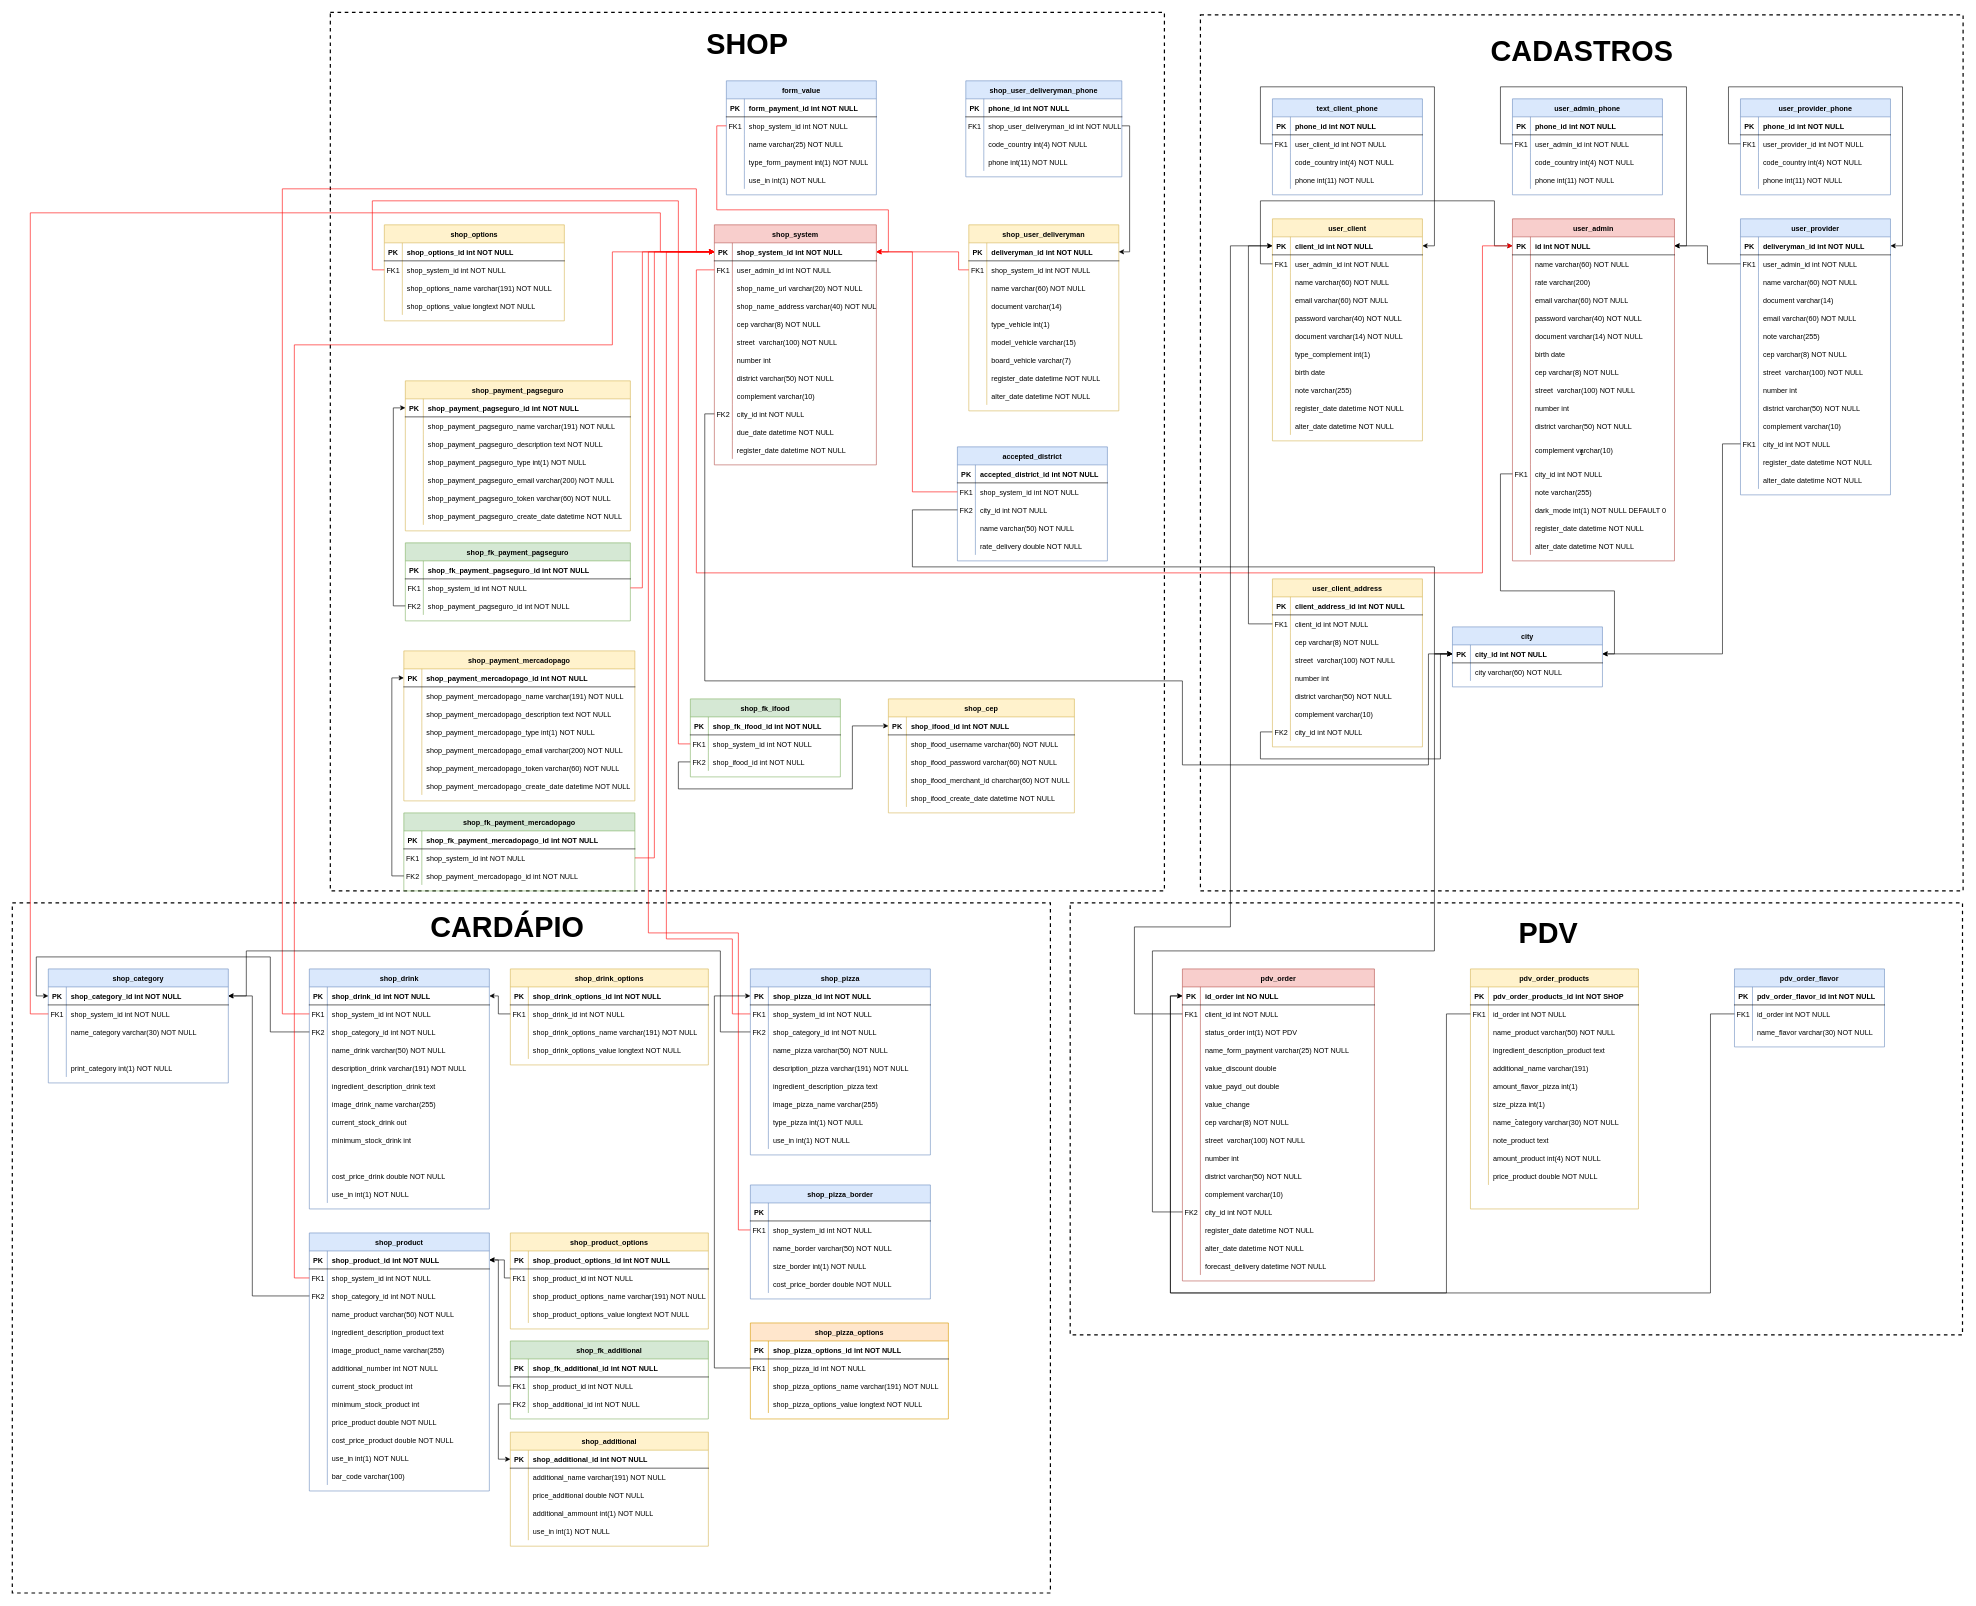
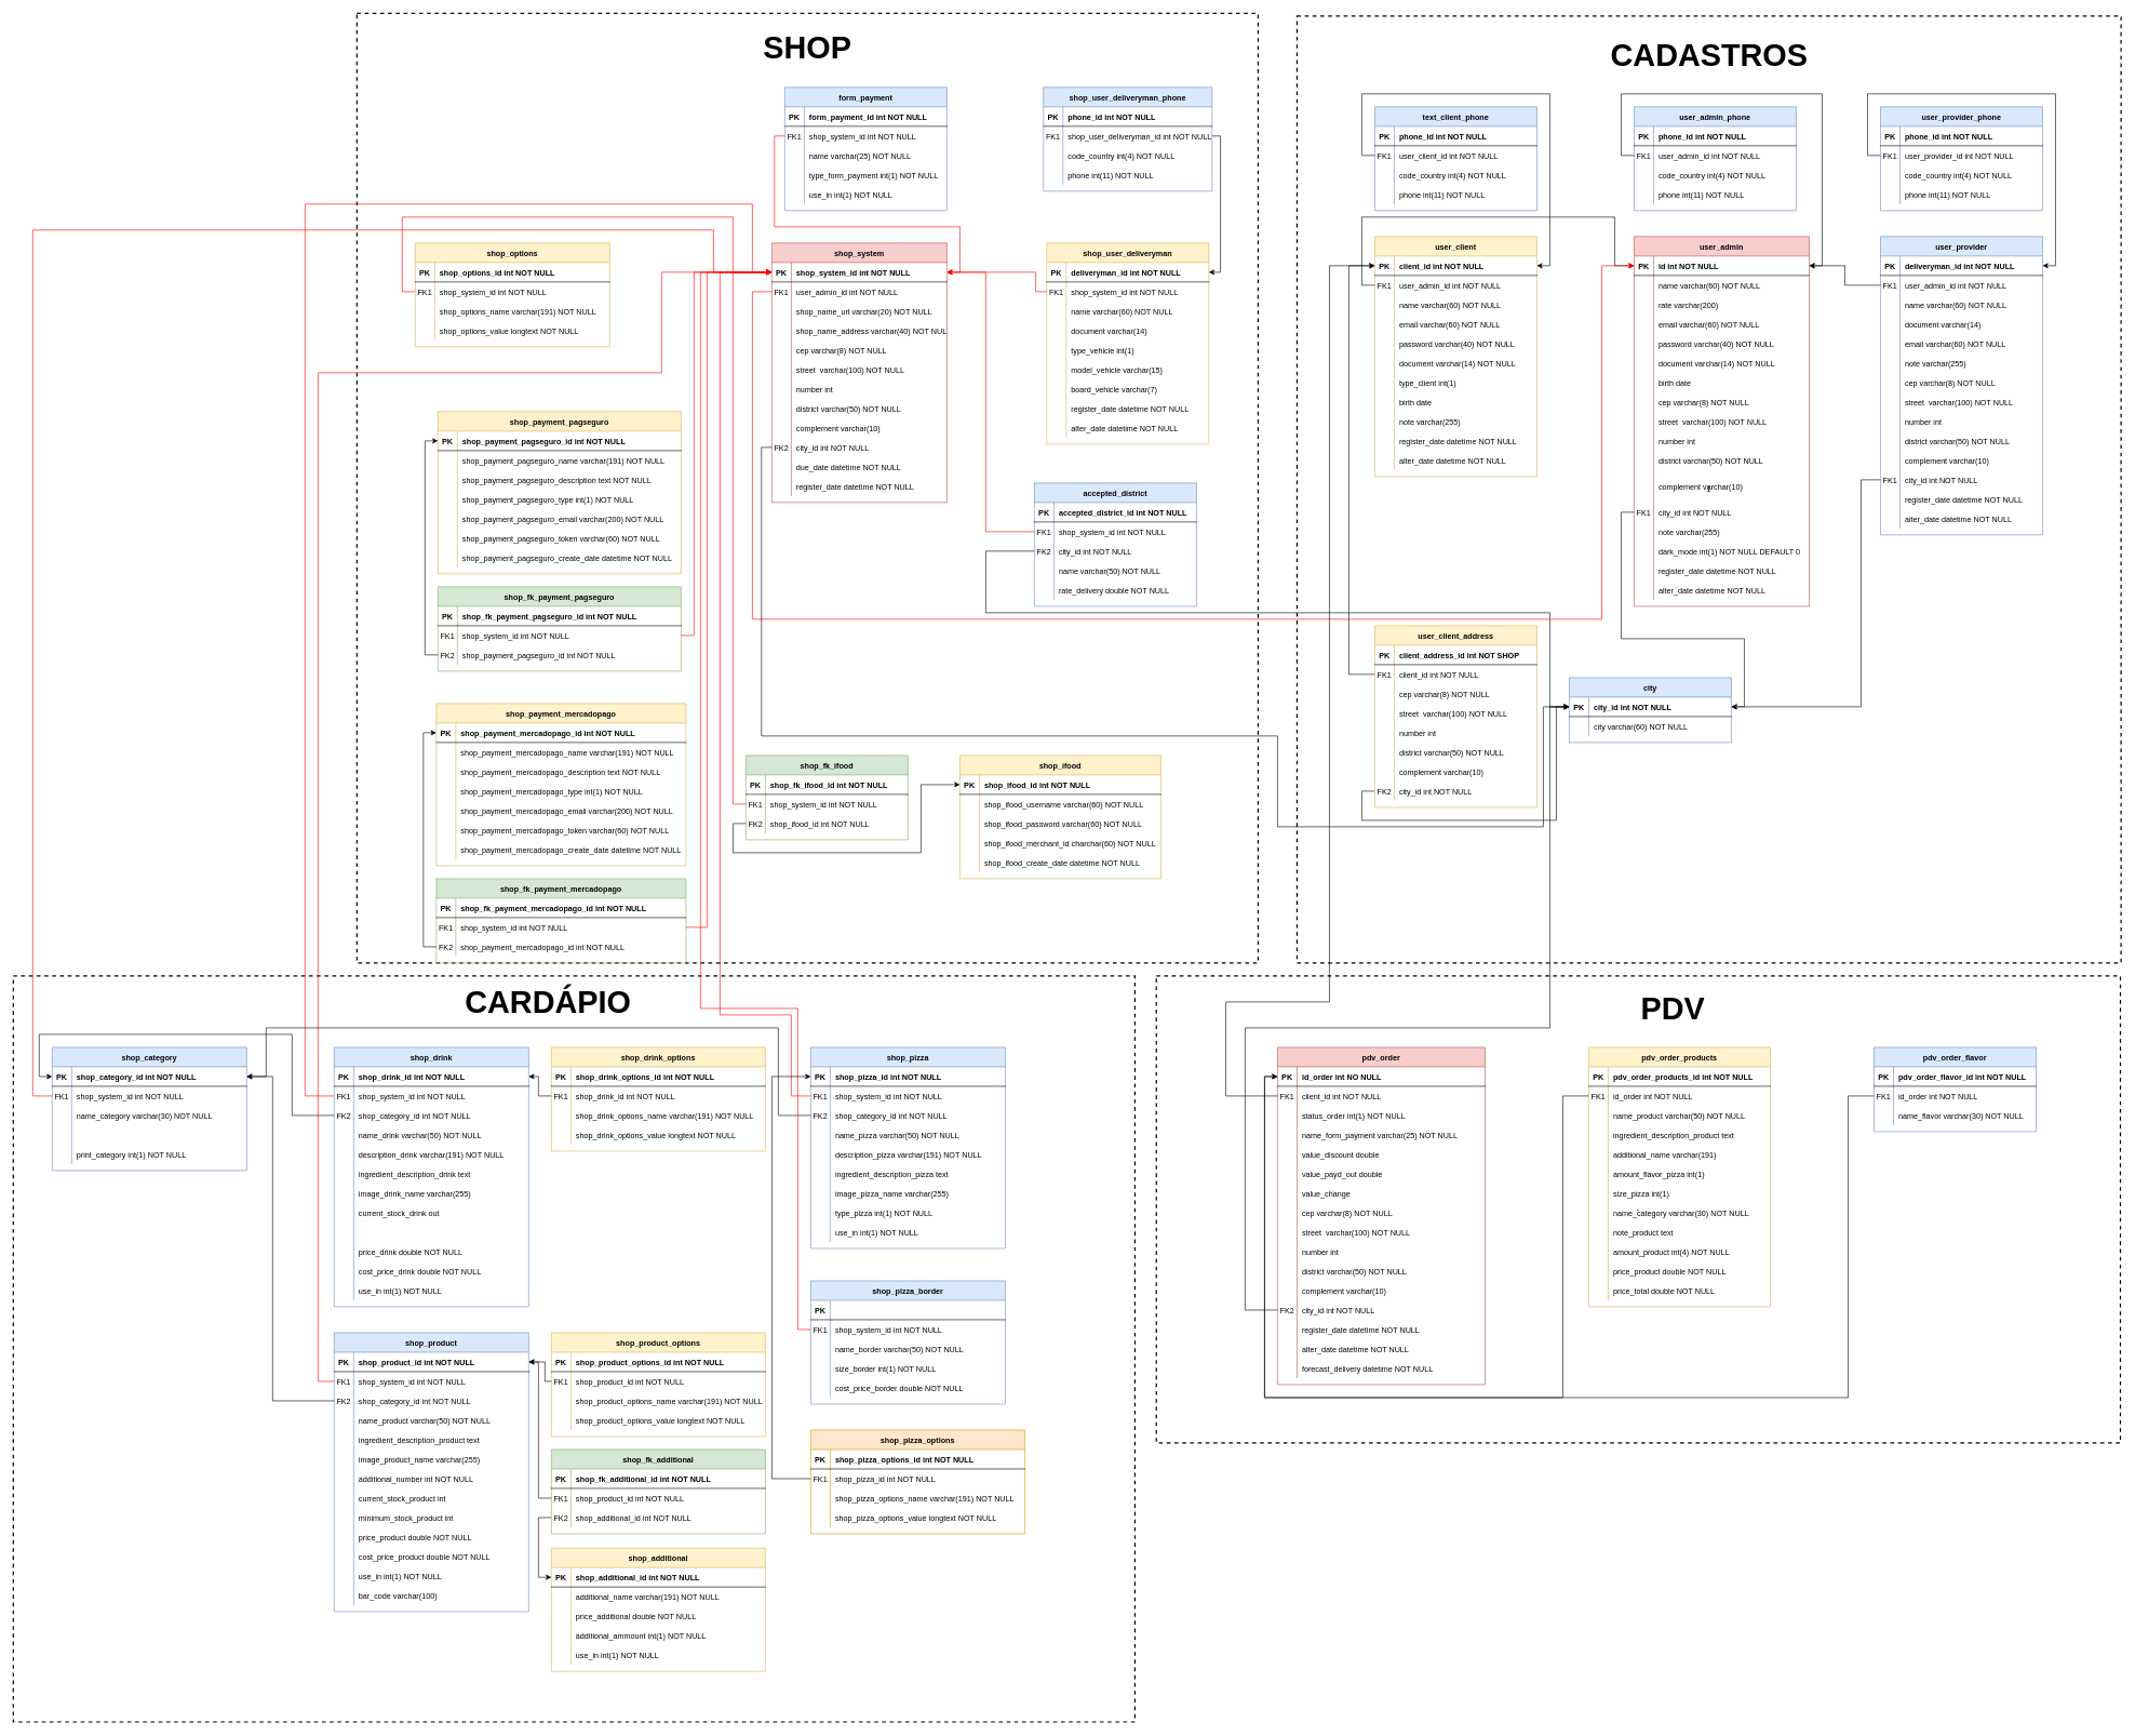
- <mxCell id="231" value="form_value" style="shape=table;startSize=30;container=1;collapsible=1;childLayout=tableLayout;fixedRows=1;rowLines=0;fontStyle=1;align=center;resizeLast=1;fillColor=#dae8fc;strokeColor=#6c8ebf;" parent="1" vertex="1"><mxGeometry x="1210" y="134" width="250" height="190" as="geometry"><mxRectangle x="-750" y="-640" width="120" height="30" as="alternateBounds" /></mxGeometry></mxCell>
+ <mxCell id="231" value="form_payment" style="shape=table;startSize=30;container=1;collapsible=1;childLayout=tableLayout;fixedRows=1;rowLines=0;fontStyle=1;align=center;resizeLast=1;fillColor=#dae8fc;strokeColor=#6c8ebf;" parent="1" vertex="1"><mxGeometry x="1210" y="134" width="250" height="190" as="geometry"><mxRectangle x="-750" y="-640" width="120" height="30" as="alternateBounds" /></mxGeometry></mxCell>
- <mxCell id="145" value="type_complement int(1)" style="shape=partialRectangle;overflow=hidden;connectable=0;fillColor=none;top=0;left=0;bottom=0;right=0;align=left;spacingLeft=6;" parent="143" vertex="1"><mxGeometry x="30" width="220" height="30" as="geometry" /></mxCell>
+ <mxCell id="145" value="type_client int(1)" style="shape=partialRectangle;overflow=hidden;connectable=0;fillColor=none;top=0;left=0;bottom=0;right=0;align=left;spacingLeft=6;" parent="143" vertex="1"><mxGeometry x="30" width="220" height="30" as="geometry" /></mxCell>
- <mxCell id="636" value="client_address_id int NOT NULL " style="shape=partialRectangle;overflow=hidden;connectable=0;fillColor=none;top=0;left=0;bottom=0;right=0;align=left;spacingLeft=6;fontStyle=1;" vertex="1" parent="634"><mxGeometry x="30" width="220" height="30" as="geometry" /></mxCell>
+ <mxCell id="636" value="client_address_id int NOT SHOP " style="shape=partialRectangle;overflow=hidden;connectable=0;fillColor=none;top=0;left=0;bottom=0;right=0;align=left;spacingLeft=6;fontStyle=1;" vertex="1" parent="634"><mxGeometry x="30" width="220" height="30" as="geometry" /></mxCell>
- <mxCell id="542" value="shop_cep" style="shape=table;startSize=30;container=1;collapsible=1;childLayout=tableLayout;fixedRows=1;rowLines=0;fontStyle=1;align=center;resizeLast=1;fillColor=#fff2cc;strokeColor=#d6b656;fontSize=12;" parent="1" vertex="1"><mxGeometry x="1480" y="1164" width="310" height="190" as="geometry" /></mxCell>
+ <mxCell id="542" value="shop_ifood" style="shape=table;startSize=30;container=1;collapsible=1;childLayout=tableLayout;fixedRows=1;rowLines=0;fontStyle=1;align=center;resizeLast=1;fillColor=#fff2cc;strokeColor=#d6b656;fontSize=12;" parent="1" vertex="1"><mxGeometry x="1480" y="1164" width="310" height="190" as="geometry" /></mxCell>
- <mxCell id="711" value="pdv_order_products_id int NOT SHOP " style="shape=partialRectangle;overflow=hidden;connectable=0;fillColor=none;top=0;left=0;bottom=0;right=0;align=left;spacingLeft=6;fontStyle=1;" vertex="1" parent="709"><mxGeometry x="30" width="250" height="30" as="geometry" /></mxCell>
+ <mxCell id="711" value="pdv_order_products_id int NOT NULL " style="shape=partialRectangle;overflow=hidden;connectable=0;fillColor=none;top=0;left=0;bottom=0;right=0;align=left;spacingLeft=6;fontStyle=1;" vertex="1" parent="709"><mxGeometry x="30" width="250" height="30" as="geometry" /></mxCell>
- <mxCell id="668" value="status_order int(1) NOT PDV" style="shape=partialRectangle;overflow=hidden;connectable=0;fillColor=none;top=0;left=0;bottom=0;right=0;align=left;spacingLeft=6;" vertex="1" parent="666"><mxGeometry x="30" width="290" height="30" as="geometry" /></mxCell>
+ <mxCell id="668" value="status_order int(1) NOT NULL" style="shape=partialRectangle;overflow=hidden;connectable=0;fillColor=none;top=0;left=0;bottom=0;right=0;align=left;spacingLeft=6;" vertex="1" parent="666"><mxGeometry x="30" width="290" height="30" as="geometry" /></mxCell>
- <mxCell id="361" value="minimum_stock_drink int " style="shape=partialRectangle;overflow=hidden;connectable=0;fillColor=none;top=0;left=0;bottom=0;right=0;align=left;spacingLeft=6;" parent="359" vertex="1"><mxGeometry x="30" width="270" height="30" as="geometry" /></mxCell>
+ <mxCell id="364" value="price_drink double NOT NULL" style="shape=partialRectangle;overflow=hidden;connectable=0;fillColor=none;top=0;left=0;bottom=0;right=0;align=left;spacingLeft=6;" parent="362" vertex="1"><mxGeometry x="30" width="270" height="30" as="geometry" /></mxCell>
+ <mxCell id="744" value="price_total double NOT NULL" style="shape=partialRectangle;overflow=hidden;connectable=0;fillColor=none;top=0;left=0;bottom=0;right=0;align=left;spacingLeft=6;" vertex="1" parent="742"><mxGeometry x="30" width="250" height="30" as="geometry" /></mxCell>
